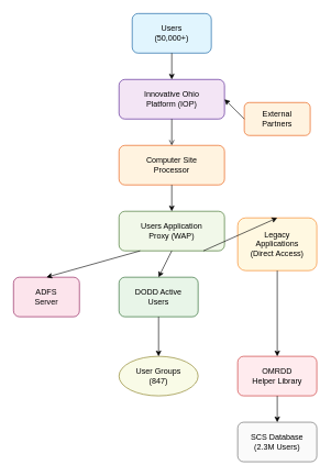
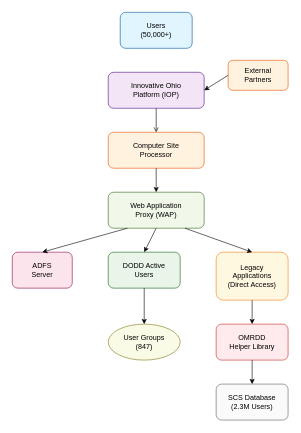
- <mxCell id="13" value="" style="endArrow=classic;html=1;exitX=0.5;exitY=1;exitDx=0;exitDy=0;entryX=0.5;entryY=0;entryDx=0;entryDy=0;" edge="1" parent="1" source="2" target="4"><mxGeometry width="50" height="50" relative="1" as="geometry"><mxPoint x="260" y="80" as="sourcePoint" /><mxPoint x="310" y="30" as="targetPoint" /></mxGeometry></mxCell>
- <mxCell id="3" value="External&#10;Partners" style="rounded=1;whiteSpace=wrap;html=1;fillColor=#fff3e0;strokeColor=#e65100;" vertex="1" parent="1"><mxGeometry x="370" y="155" width="100" height="50" as="geometry" /></mxCell>
+ <mxCell id="3" value="External&#10;Partners" style="rounded=1;whiteSpace=wrap;html=1;fillColor=#fff3e0;strokeColor=#e65100;" vertex="1" parent="1"><mxGeometry x="380" y="100" width="100" height="50" as="geometry" /></mxCell>
- <mxCell id="6" value="Users Application&#10;Proxy (WAP)" style="rounded=1;whiteSpace=wrap;html=1;fillColor=#f1f8e9;strokeColor=#33691e;" vertex="1" parent="1"><mxGeometry x="180" y="320" width="160" height="60" as="geometry" /></mxCell>
+ <mxCell id="6" value="Web Application&#10;Proxy (WAP)" style="rounded=1;whiteSpace=wrap;html=1;fillColor=#f1f8e9;strokeColor=#33691e;" vertex="1" parent="1"><mxGeometry x="180" y="320" width="160" height="60" as="geometry" /></mxCell>
- <mxCell id="9" value="Legacy&#10;Applications&#10;(Direct Access)" style="rounded=1;whiteSpace=wrap;html=1;fillColor=#fff8e1;strokeColor=#f57f17;" vertex="1" parent="1"><mxGeometry x="360" y="330" width="120" height="80" as="geometry" /></mxCell>
+ <mxCell id="9" value="Legacy&#10;Applications&#10;(Direct Access)" style="rounded=1;whiteSpace=wrap;html=1;fillColor=#fff8e1;strokeColor=#f57f17;" vertex="1" parent="1"><mxGeometry x="360" y="420" width="120" height="80" as="geometry" /></mxCell>
